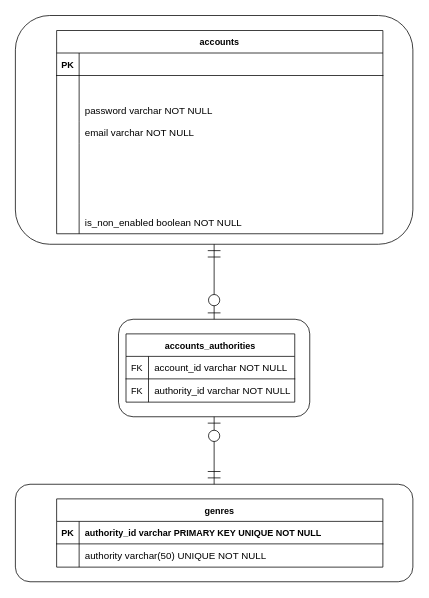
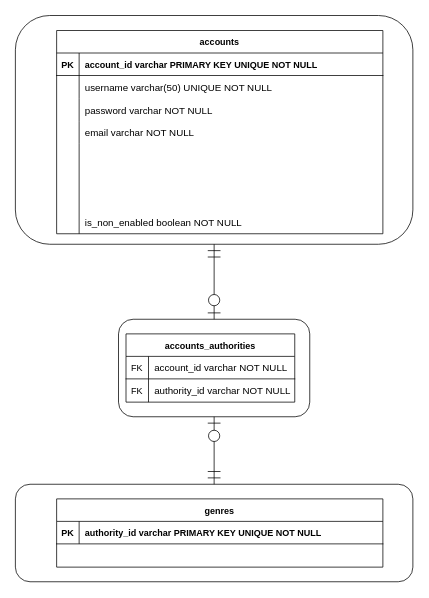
+ <mxCell id="6" value="account_id varchar PRIMARY KEY UNIQUE NOT NULL" style="shape=partialRectangle;overflow=hidden;connectable=0;fillColor=none;top=0;left=0;bottom=0;right=0;align=left;spacingLeft=6;fontStyle=1;" parent="4" vertex="1"><mxGeometry x="30" width="405" height="30" as="geometry"><mxRectangle width="405" height="30" as="alternateBounds" /></mxGeometry></mxCell>
+ <mxCell id="9" value="username varchar(50)  UNIQUE NOT NULL" style="shape=partialRectangle;overflow=hidden;connectable=0;fillColor=none;top=0;left=0;bottom=0;right=0;align=left;spacingLeft=6;fontSize=13;" parent="7" vertex="1"><mxGeometry x="30" width="405" height="31" as="geometry"><mxRectangle width="405" height="31" as="alternateBounds" /></mxGeometry></mxCell>
- <mxCell id="32" value="authority varchar(50) UNIQUE NOT NULL" style="shape=partialRectangle;overflow=hidden;connectable=0;fillColor=none;top=0;left=0;bottom=0;right=0;align=left;spacingLeft=6;fontSize=13;" vertex="1" parent="30"><mxGeometry x="30" width="405" height="31" as="geometry"><mxRectangle width="405" height="31" as="alternateBounds" /></mxGeometry></mxCell>
